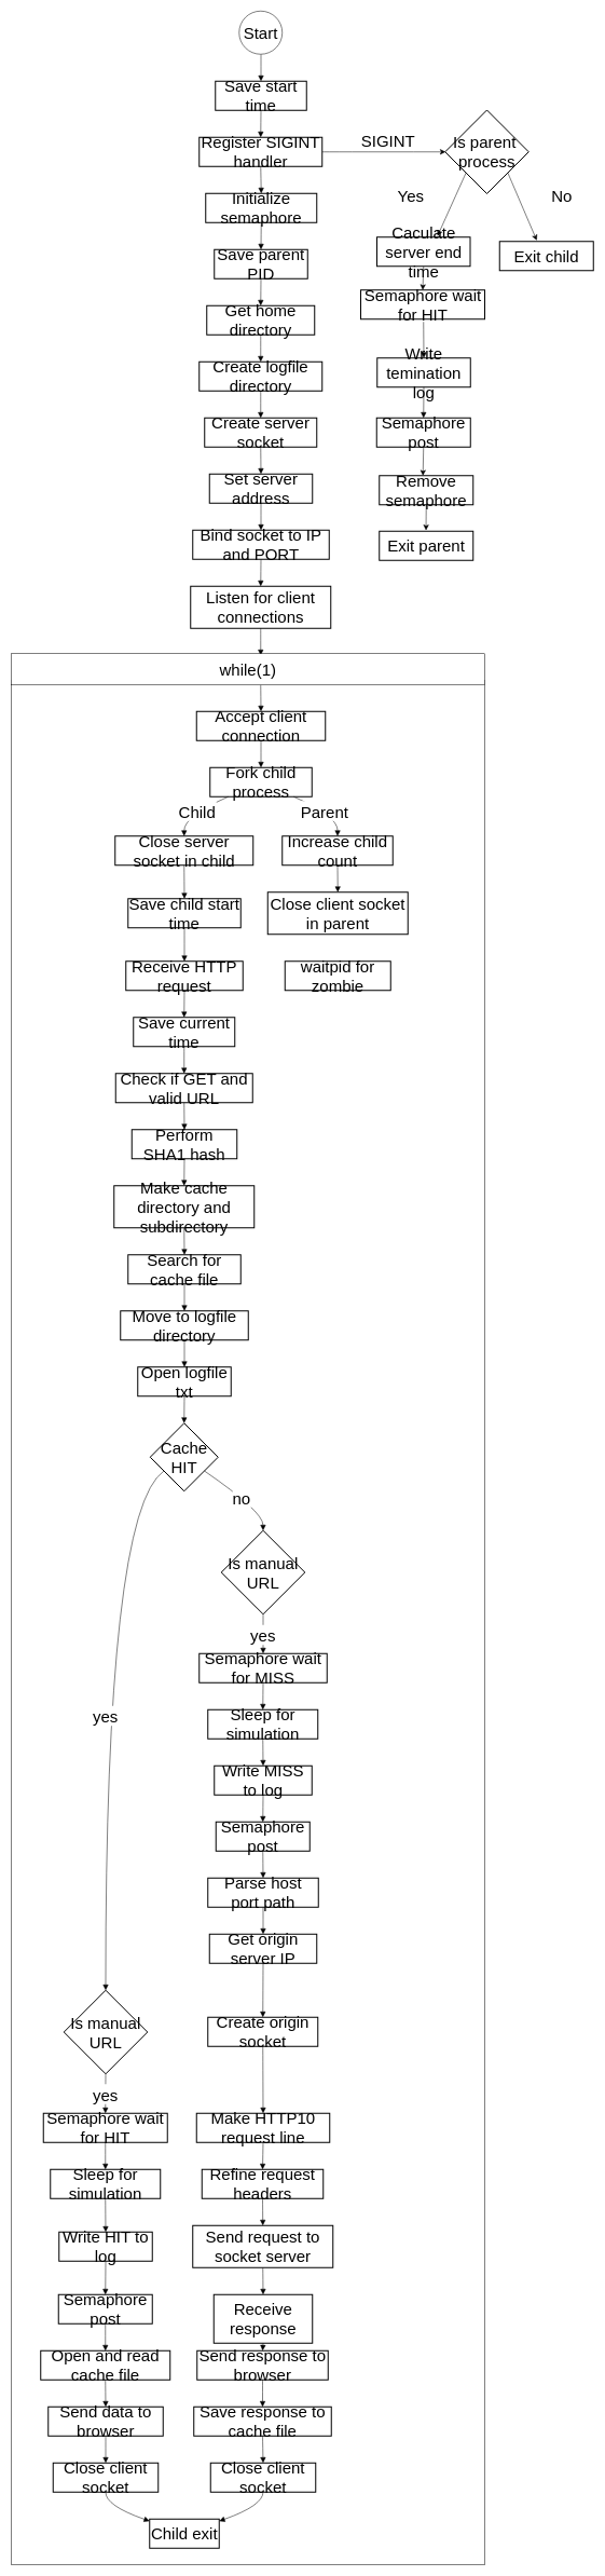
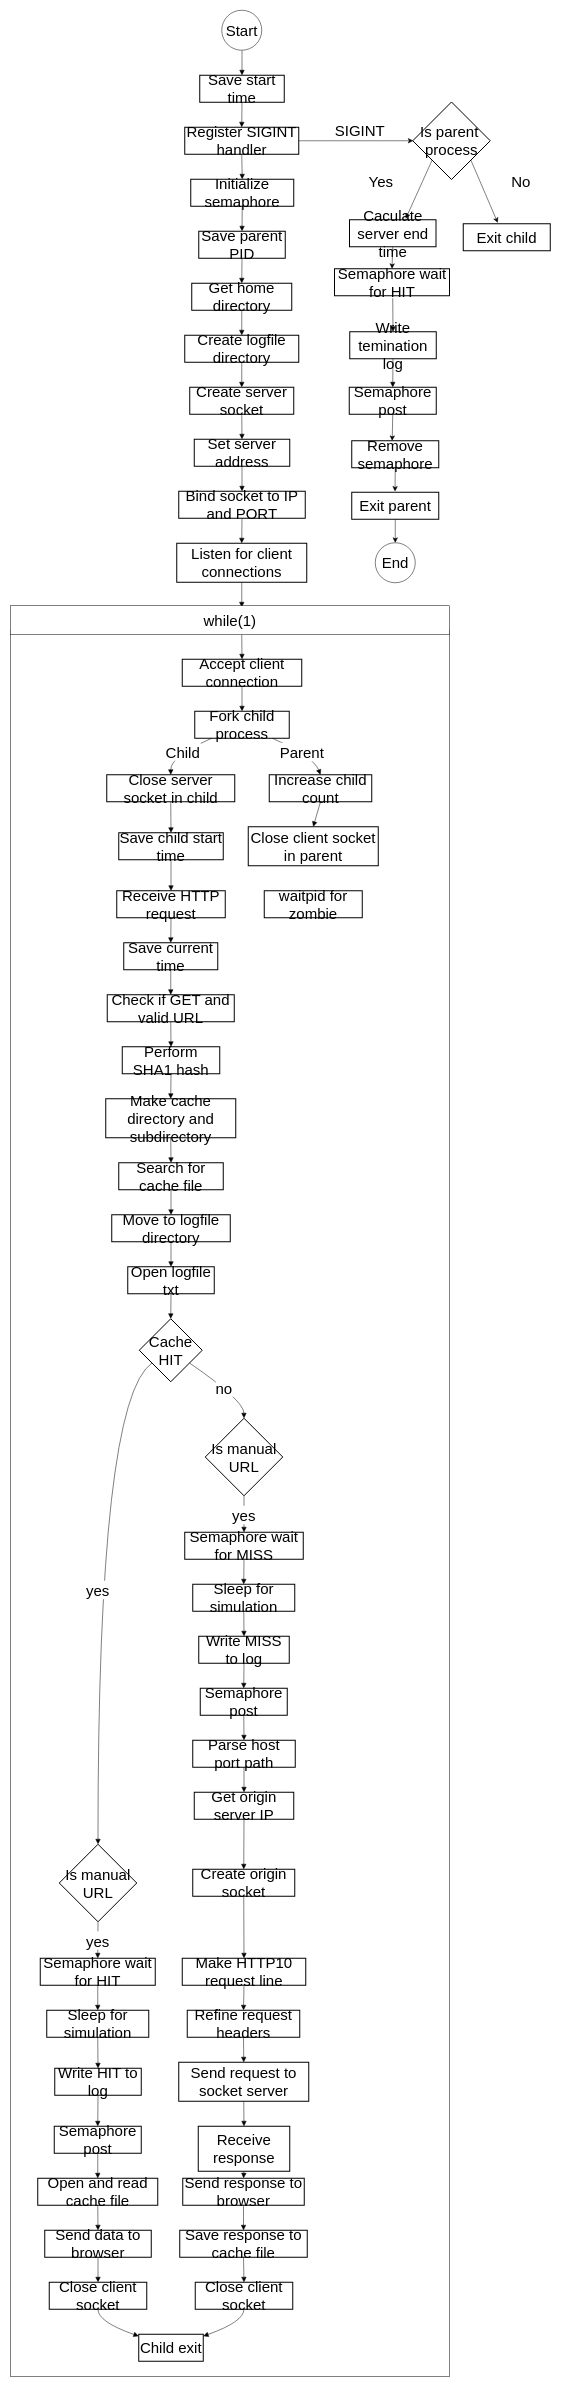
+ <mxCell id="123" style="edgeStyle=none;curved=1;rounded=0;orthogonalLoop=1;jettySize=auto;html=1;exitX=0.5;exitY=1;exitDx=0;exitDy=0;entryX=0.5;entryY=0;entryDx=0;entryDy=0;fontSize=30;startSize=8;endSize=8;" edge="1" parent="1" source="124" target="121"><mxGeometry relative="1" as="geometry" /></mxCell>
+ <mxCell id="121" value="End" style="ellipse;whiteSpace=wrap;html=1;aspect=fixed;fontSize=30;" vertex="1" parent="1"><mxGeometry x="750" y="1085" width="80" height="80" as="geometry" /></mxCell>
- <mxCell id="51" value="Increase child count" style="whiteSpace=wrap;strokeWidth=2;fontSize=30;" vertex="1" parent="1"><mxGeometry x="523" y="1549" width="205" height="54" as="geometry" /></mxCell>
+ <mxCell id="51" value="Increase child count" style="whiteSpace=wrap;strokeWidth=2;fontSize=30;" vertex="1" parent="1"><mxGeometry x="538" y="1549" width="205" height="54" as="geometry" /></mxCell>
